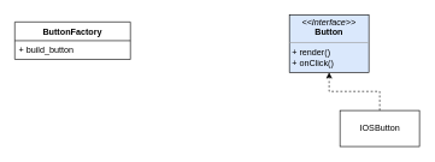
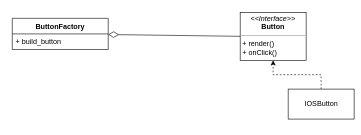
+ <mxCell id="7" value="" style="endArrow=none;html=1;exitX=1;exitY=0.038;exitDx=0;exitDy=0;entryX=0;entryY=0.5;entryDx=0;entryDy=0;exitPerimeter=0;startArrow=diamondThin;startFill=0;endSize=2;targetPerimeterSpacing=8;sourcePerimeterSpacing=3;startSize=15;" parent="1" source="3" target="4" edge="1"><mxGeometry width="50" height="50" relative="1" as="geometry"><mxPoint x="195" y="57.5" as="sourcePoint" /><mxPoint x="500" y="80" as="targetPoint" /></mxGeometry></mxCell>
- <mxCell id="4" value="&lt;p style=&quot;margin: 0px ; margin-top: 4px ; text-align: center&quot;&gt;&lt;i&gt;&amp;lt;&amp;lt;Interface&amp;gt;&amp;gt;&lt;/i&gt;&lt;br&gt;&lt;b&gt;Button&lt;/b&gt;&lt;/p&gt;&lt;hr size=&quot;1&quot;&gt;&lt;p style=&quot;margin: 0px ; margin-left: 4px&quot;&gt;&lt;span style=&quot;text-align: center&quot;&gt;+ render()&lt;/span&gt;&lt;br style=&quot;text-align: center&quot;&gt;&lt;span style=&quot;text-align: center&quot;&gt;+ onClick()&lt;/span&gt;&lt;br&gt;&lt;/p&gt;" style="verticalAlign=top;align=left;overflow=fill;fontSize=12;fontFamily=Helvetica;html=1;fillColor=#dae8fc;" parent="1" vertex="1"><mxGeometry x="400" y="20" width="110" height="80" as="geometry" /></mxCell>
+ <mxCell id="4" value="&lt;p style=&quot;margin: 0px ; margin-top: 4px ; text-align: center&quot;&gt;&lt;i&gt;&amp;lt;&amp;lt;Interface&amp;gt;&amp;gt;&lt;/i&gt;&lt;br&gt;&lt;b&gt;Button&lt;/b&gt;&lt;/p&gt;&lt;hr size=&quot;1&quot;&gt;&lt;p style=&quot;margin: 0px ; margin-left: 4px&quot;&gt;&lt;span style=&quot;text-align: center&quot;&gt;+ render()&lt;/span&gt;&lt;br style=&quot;text-align: center&quot;&gt;&lt;span style=&quot;text-align: center&quot;&gt;+ onClick()&lt;/span&gt;&lt;br&gt;&lt;/p&gt;" style="verticalAlign=top;align=left;overflow=fill;fontSize=12;fontFamily=Helvetica;html=1;" parent="1" vertex="1"><mxGeometry x="400" y="20" width="110" height="80" as="geometry" /></mxCell>
- <mxCell id="6" value="IOSButton" style="html=1;" parent="1" vertex="1"><mxGeometry x="470" y="153" width="110" height="50" as="geometry" /></mxCell>
+ <mxCell id="6" value="IOSButton" style="html=1;" parent="1" vertex="1"><mxGeometry x="480" y="148" width="110" height="50" as="geometry" /></mxCell>
